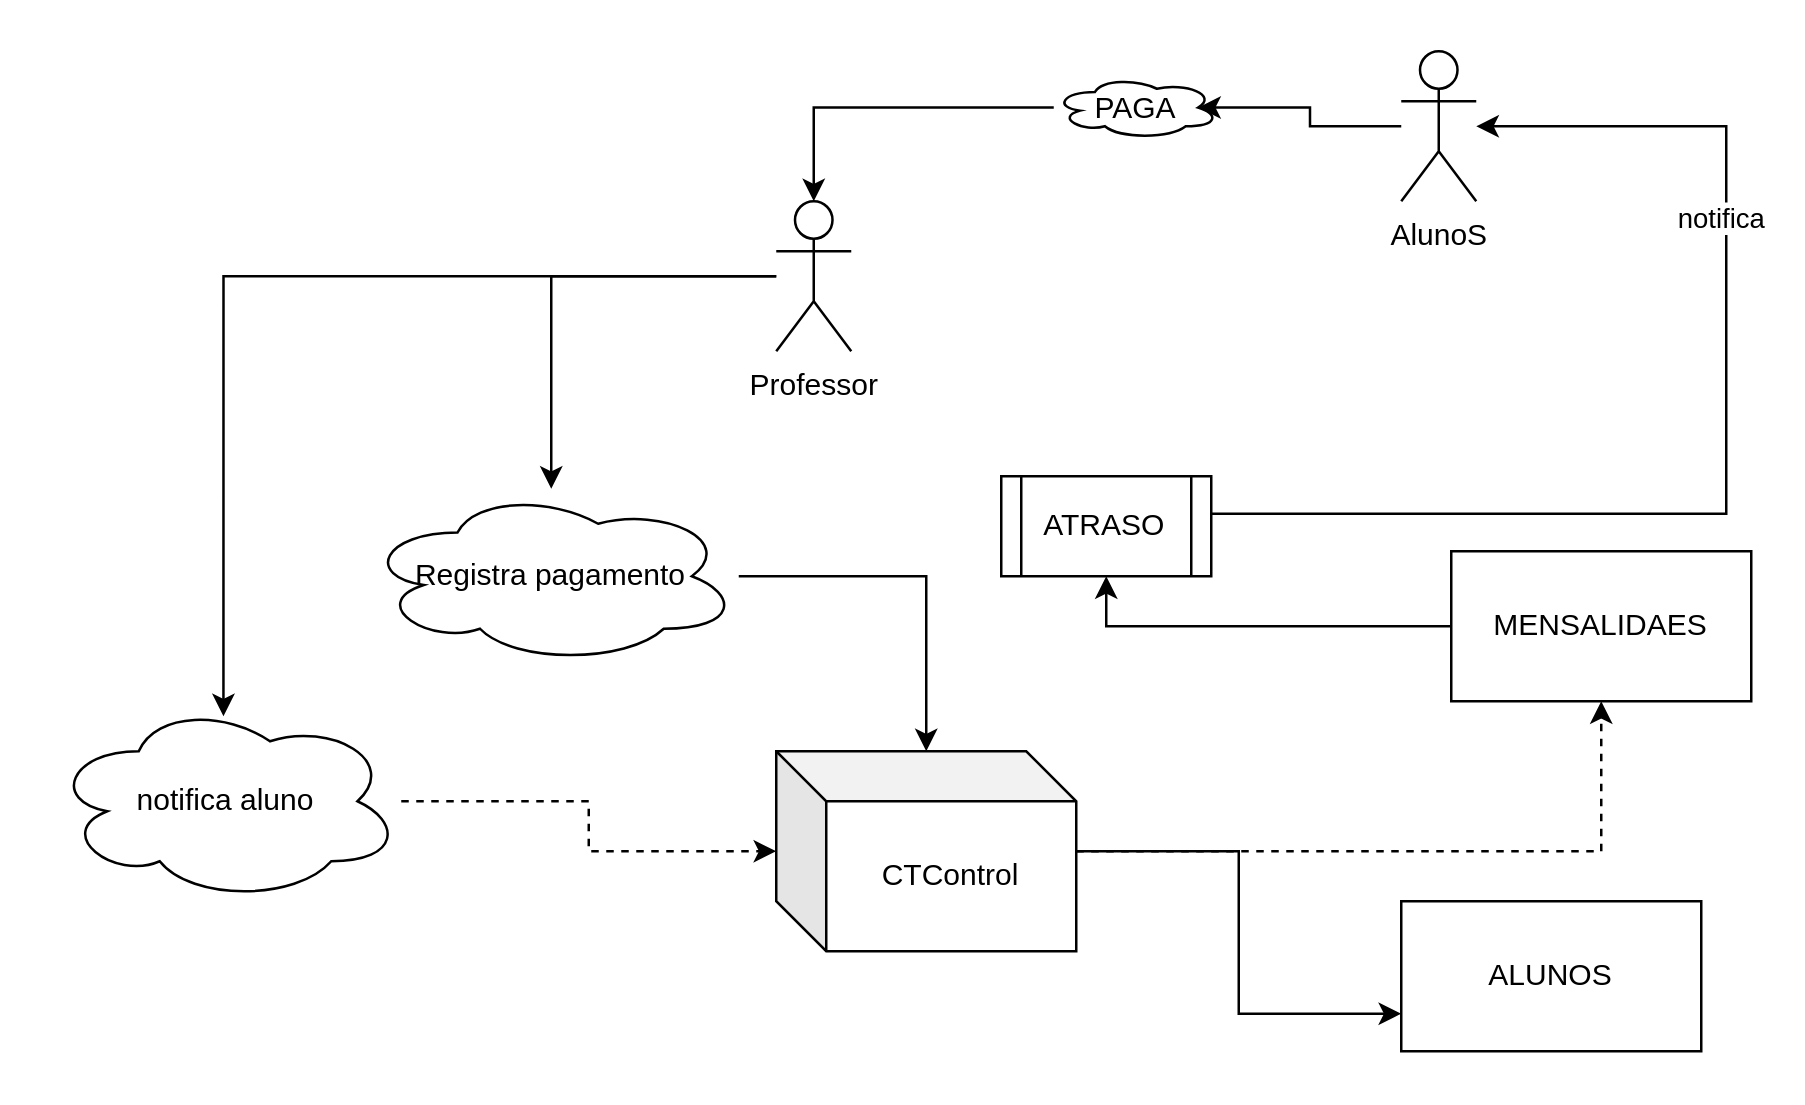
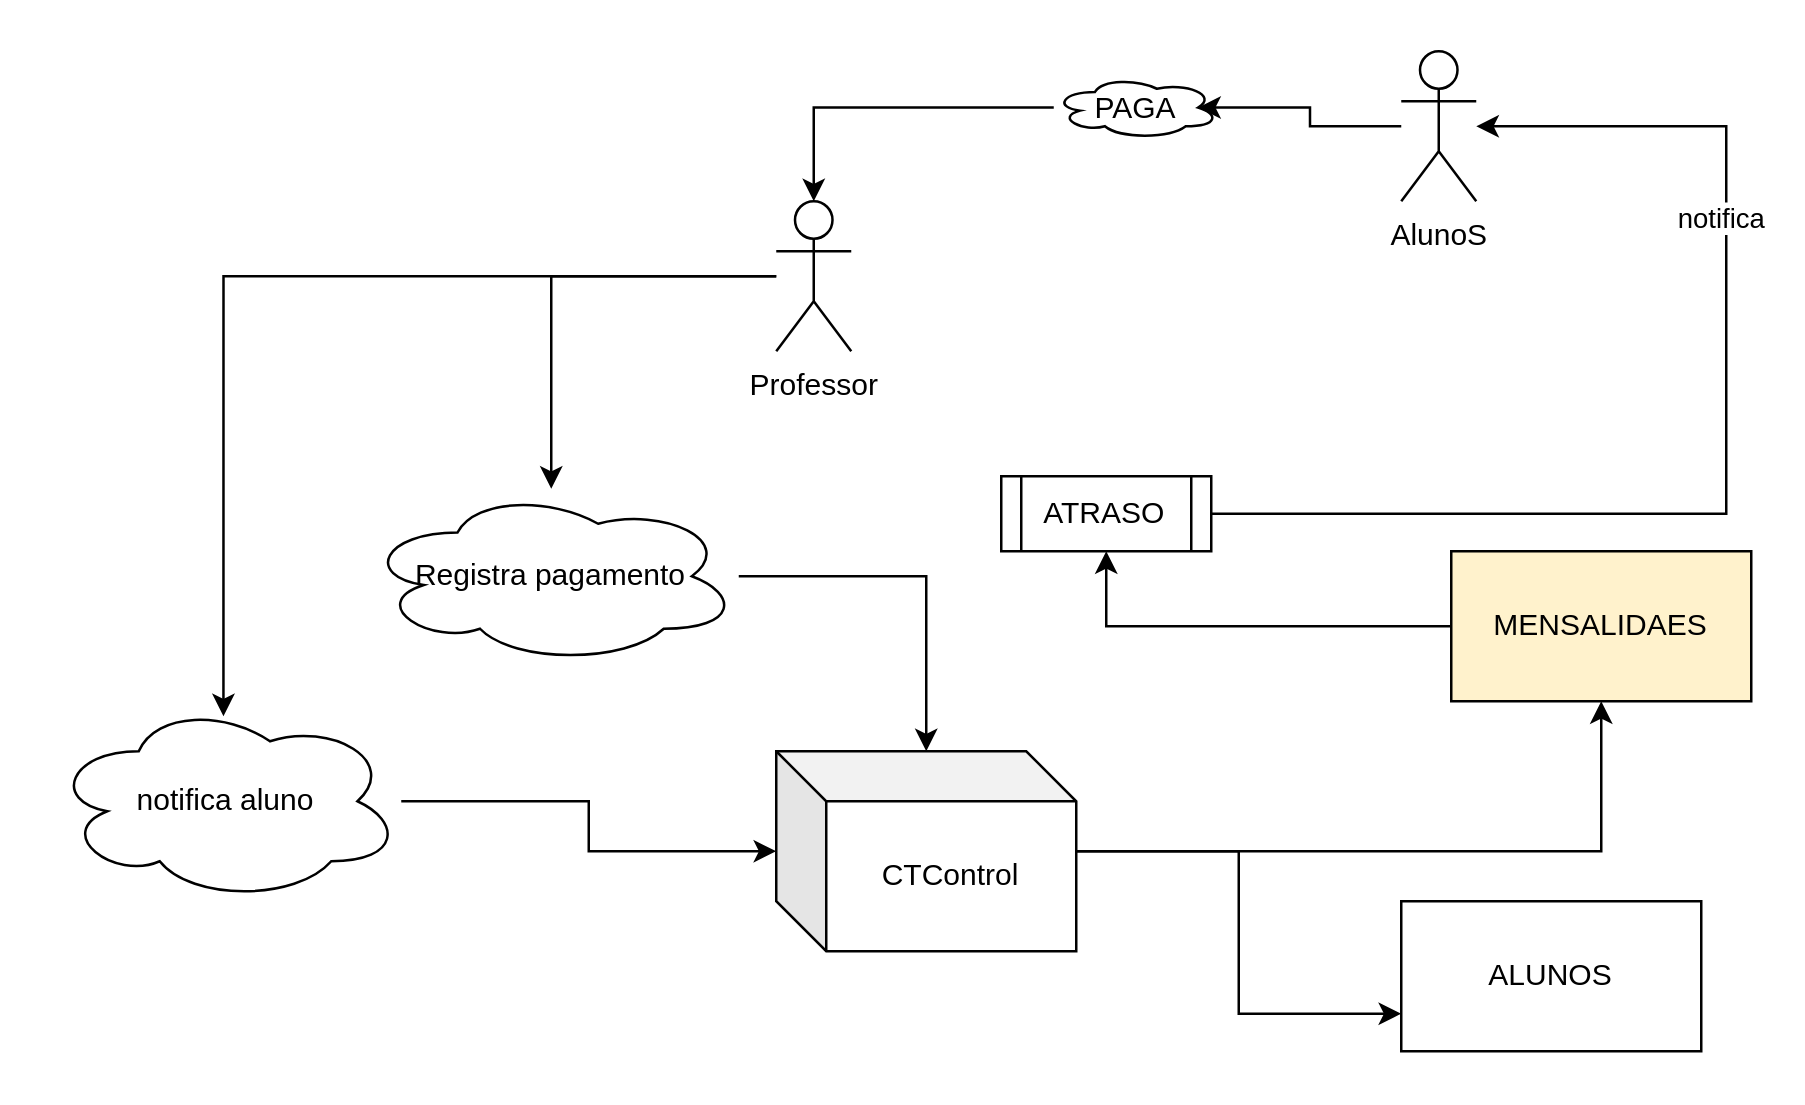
- <mxCell id="20" value="ATRASO" style="shape=process;whiteSpace=wrap;html=1;backgroundOutline=1;" parent="1" vertex="1"><mxGeometry x="400" y="190" width="84" height="40" as="geometry" /></mxCell>
+ <mxCell id="20" value="ATRASO" style="shape=process;whiteSpace=wrap;html=1;backgroundOutline=1;" parent="1" vertex="1"><mxGeometry x="400" y="190" width="84" height="30" as="geometry" /></mxCell>
- <mxCell id="12" value="MENSALIDAES" style="rounded=0;whiteSpace=wrap;html=1;" parent="1" vertex="1"><mxGeometry x="580" y="220" width="120" height="60" as="geometry" /></mxCell>
+ <mxCell id="12" value="MENSALIDAES" style="rounded=0;whiteSpace=wrap;html=1;fillColor=#fff2cc;" parent="1" vertex="1"><mxGeometry x="580" y="220" width="120" height="60" as="geometry" /></mxCell>
- <mxCell id="4" style="edgeStyle=orthogonalEdgeStyle;rounded=0;orthogonalLoop=1;jettySize=auto;html=1;dashed=1;" parent="1" source="5" target="9" edge="1"><mxGeometry relative="1" as="geometry" /></mxCell>
+ <mxCell id="4" style="edgeStyle=orthogonalEdgeStyle;rounded=0;orthogonalLoop=1;jettySize=auto;html=1;" parent="1" source="5" target="9" edge="1"><mxGeometry relative="1" as="geometry" /></mxCell>
- <mxCell id="8" style="edgeStyle=orthogonalEdgeStyle;rounded=0;orthogonalLoop=1;jettySize=auto;html=1;entryX=0.5;entryY=1;entryDx=0;entryDy=0;dashed=1;" parent="1" source="9" target="12" edge="1"><mxGeometry relative="1" as="geometry" /></mxCell>
+ <mxCell id="8" style="edgeStyle=orthogonalEdgeStyle;rounded=0;orthogonalLoop=1;jettySize=auto;html=1;entryX=0.5;entryY=1;entryDx=0;entryDy=0;" parent="1" source="9" target="12" edge="1"><mxGeometry relative="1" as="geometry" /></mxCell>
